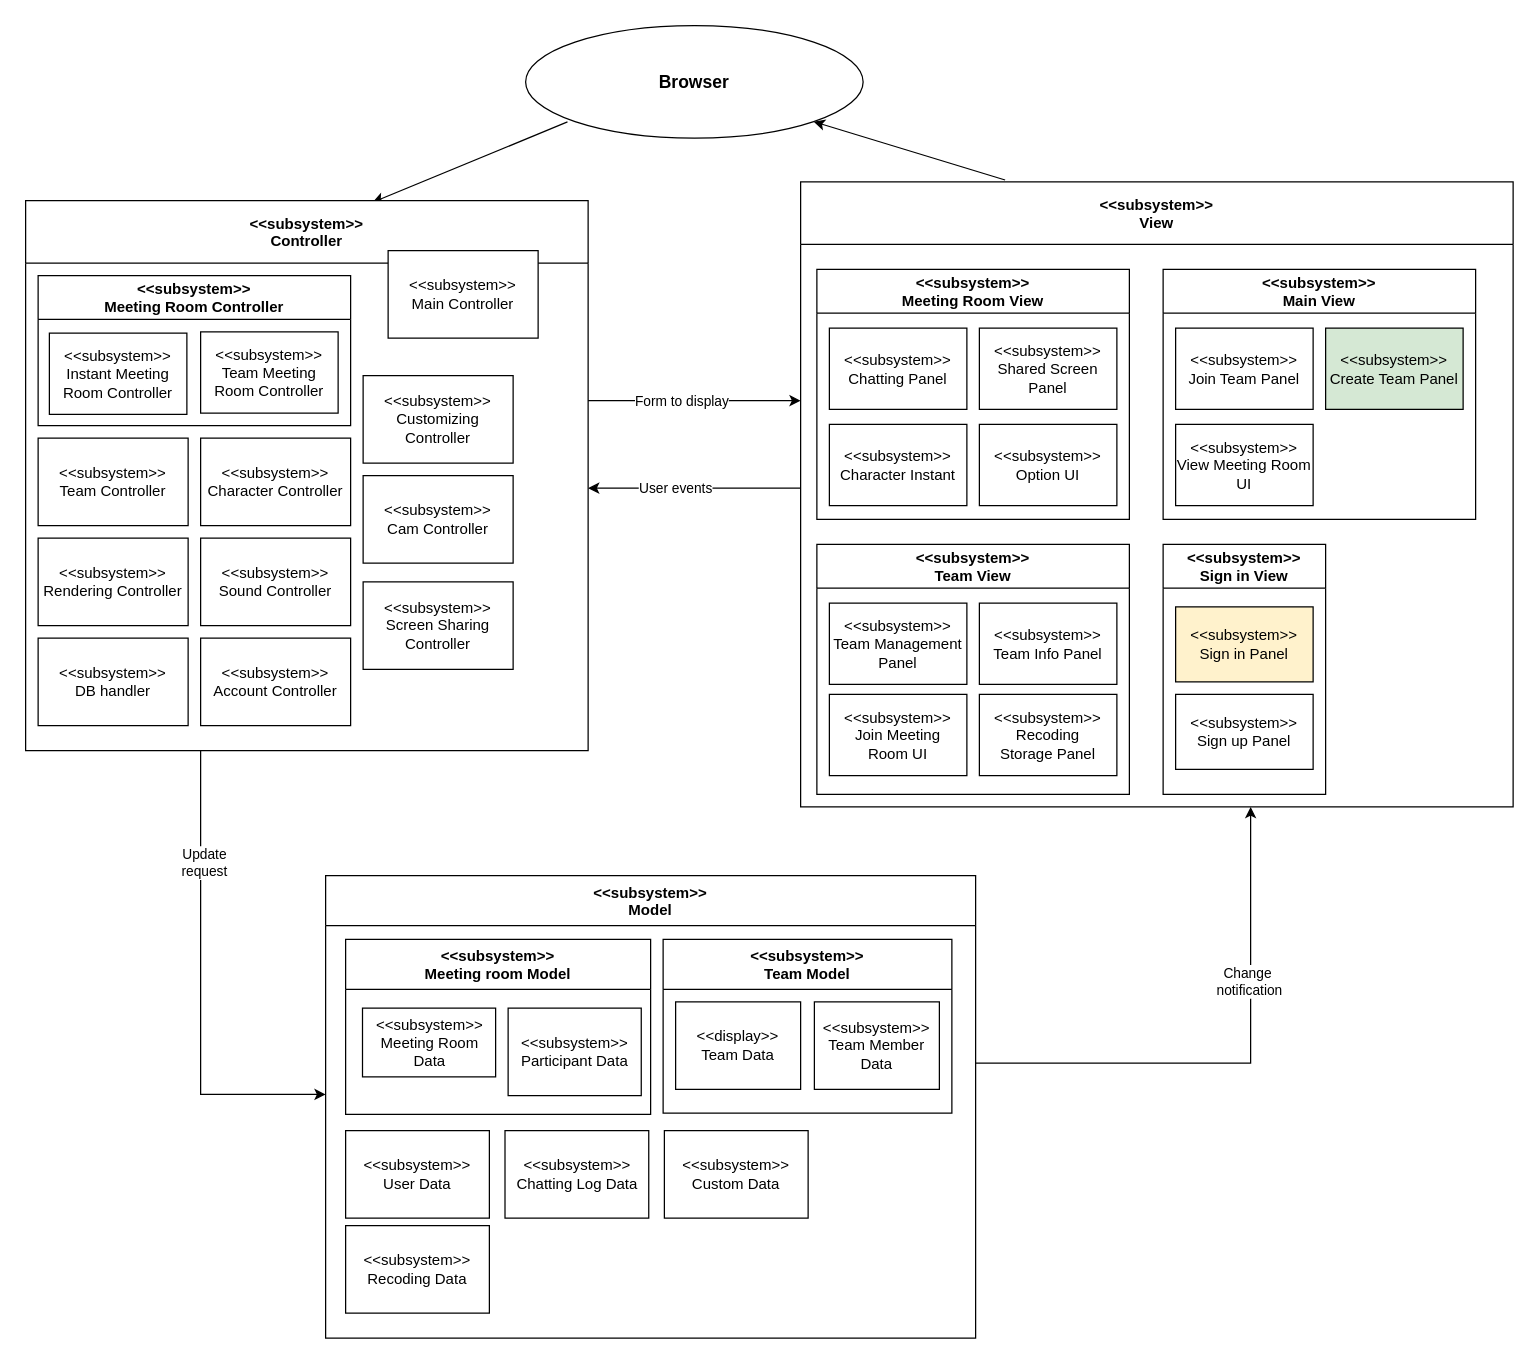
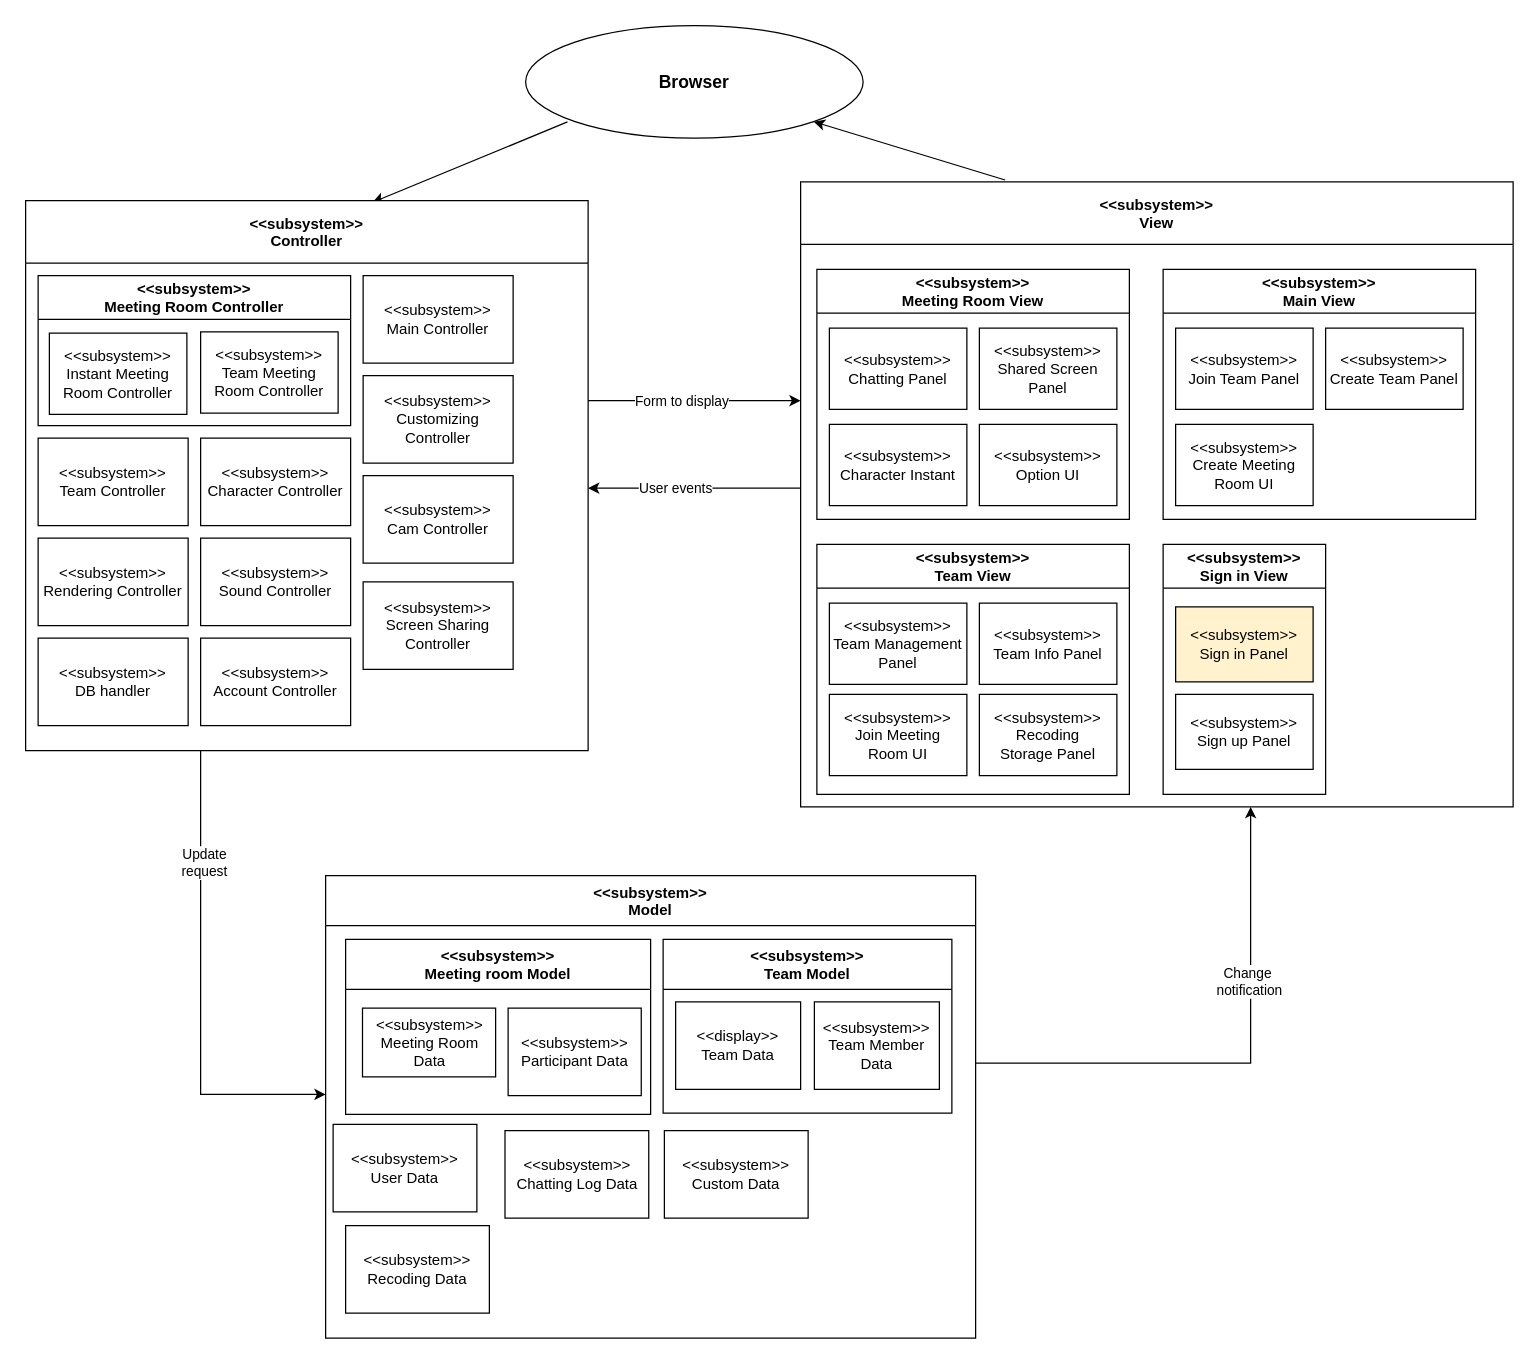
- <mxCell id="14" value="&amp;lt;&amp;lt;subsystem&amp;gt;&amp;gt;&lt;br&gt;Main Controller" style="whiteSpace=wrap;html=1;" parent="9" vertex="1"><mxGeometry x="290" y="40" width="120" height="70" as="geometry" /></mxCell>
+ <mxCell id="14" value="&amp;lt;&amp;lt;subsystem&amp;gt;&amp;gt;&lt;br&gt;Main Controller" style="whiteSpace=wrap;html=1;" parent="9" vertex="1"><mxGeometry x="270" y="60" width="120" height="70" as="geometry" /></mxCell>
- <mxCell id="42" value="&amp;lt;&amp;lt;subsystem&amp;gt;&amp;gt;&lt;br&gt;Create Team Panel" style="whiteSpace=wrap;html=1;fillColor=#d5e8d4;" parent="39" vertex="1"><mxGeometry x="130" y="47" width="110" height="65" as="geometry" /></mxCell>
+ <mxCell id="42" value="&amp;lt;&amp;lt;subsystem&amp;gt;&amp;gt;&lt;br&gt;Create Team Panel" style="whiteSpace=wrap;html=1;" parent="39" vertex="1"><mxGeometry x="130" y="47" width="110" height="65" as="geometry" /></mxCell>
- <mxCell id="43" value="&amp;lt;&amp;lt;subsystem&amp;gt;&amp;gt;&lt;br&gt;View Meeting Room UI" style="whiteSpace=wrap;html=1;" parent="39" vertex="1"><mxGeometry x="10" y="124" width="110" height="65" as="geometry" /></mxCell>
+ <mxCell id="43" value="&amp;lt;&amp;lt;subsystem&amp;gt;&amp;gt;&lt;br&gt;Create Meeting Room UI" style="whiteSpace=wrap;html=1;" parent="39" vertex="1"><mxGeometry x="10" y="124" width="110" height="65" as="geometry" /></mxCell>
- <mxCell id="51" value="&amp;lt;&amp;lt;subsystem&amp;gt;&amp;gt;&lt;br&gt;User Data" style="whiteSpace=wrap;html=1;" parent="50" vertex="1"><mxGeometry x="16" y="204" width="115" height="70" as="geometry" /></mxCell>
+ <mxCell id="51" value="&amp;lt;&amp;lt;subsystem&amp;gt;&amp;gt;&lt;br&gt;User Data" style="whiteSpace=wrap;html=1;" parent="50" vertex="1"><mxGeometry x="6" y="199" width="115" height="70" as="geometry" /></mxCell>
